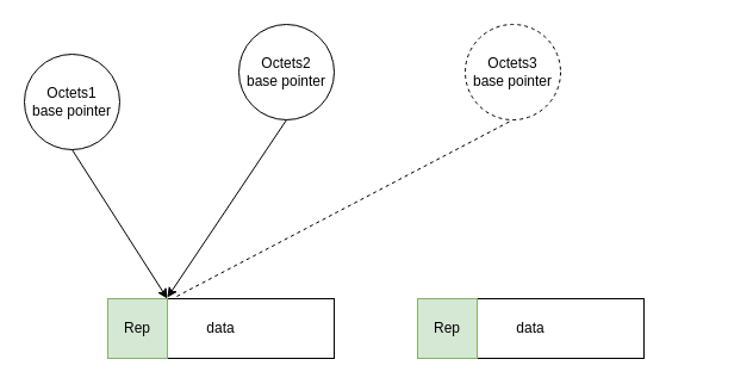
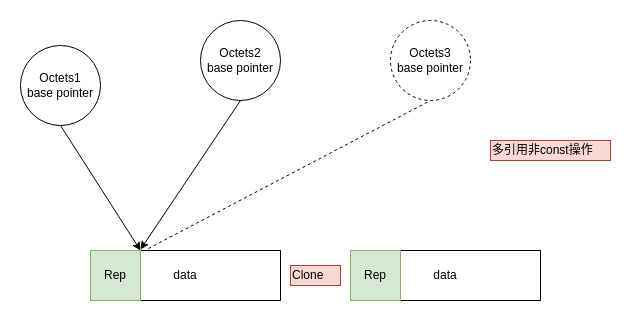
+ <mxCell id="12" value="多引用非const操作" style="text;html=1;resizable=0;points=[];autosize=1;align=left;verticalAlign=top;spacingTop=-4;fillColor=#fad9d5;strokeColor=#ae4132;" vertex="1" parent="1"><mxGeometry x="490" y="140" width="120" height="20" as="geometry" /></mxCell>
+ <mxCell id="11" value="Clone" style="text;html=1;resizable=0;points=[];autosize=1;align=left;verticalAlign=top;spacingTop=-4;fillColor=#fad9d5;strokeColor=#ae4132;" vertex="1" parent="1"><mxGeometry x="290" y="265" width="50" height="20" as="geometry" /></mxCell>
